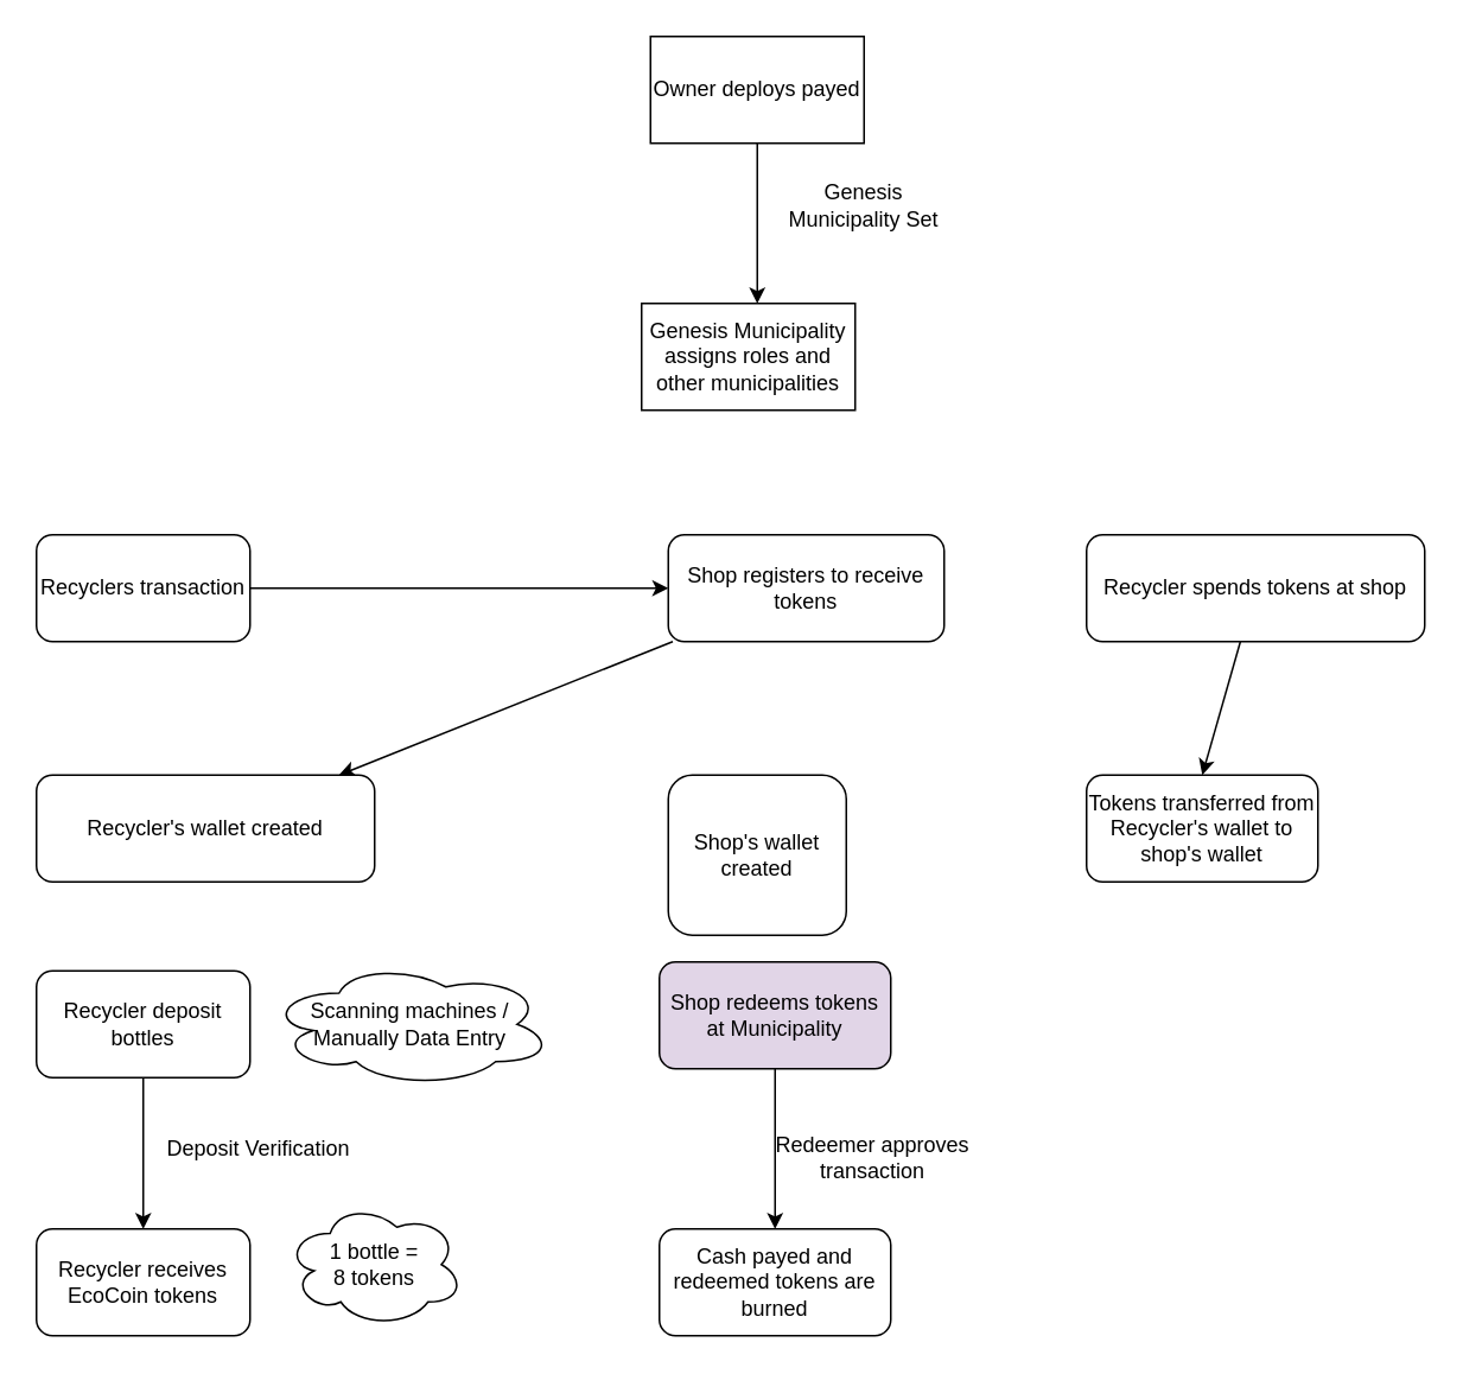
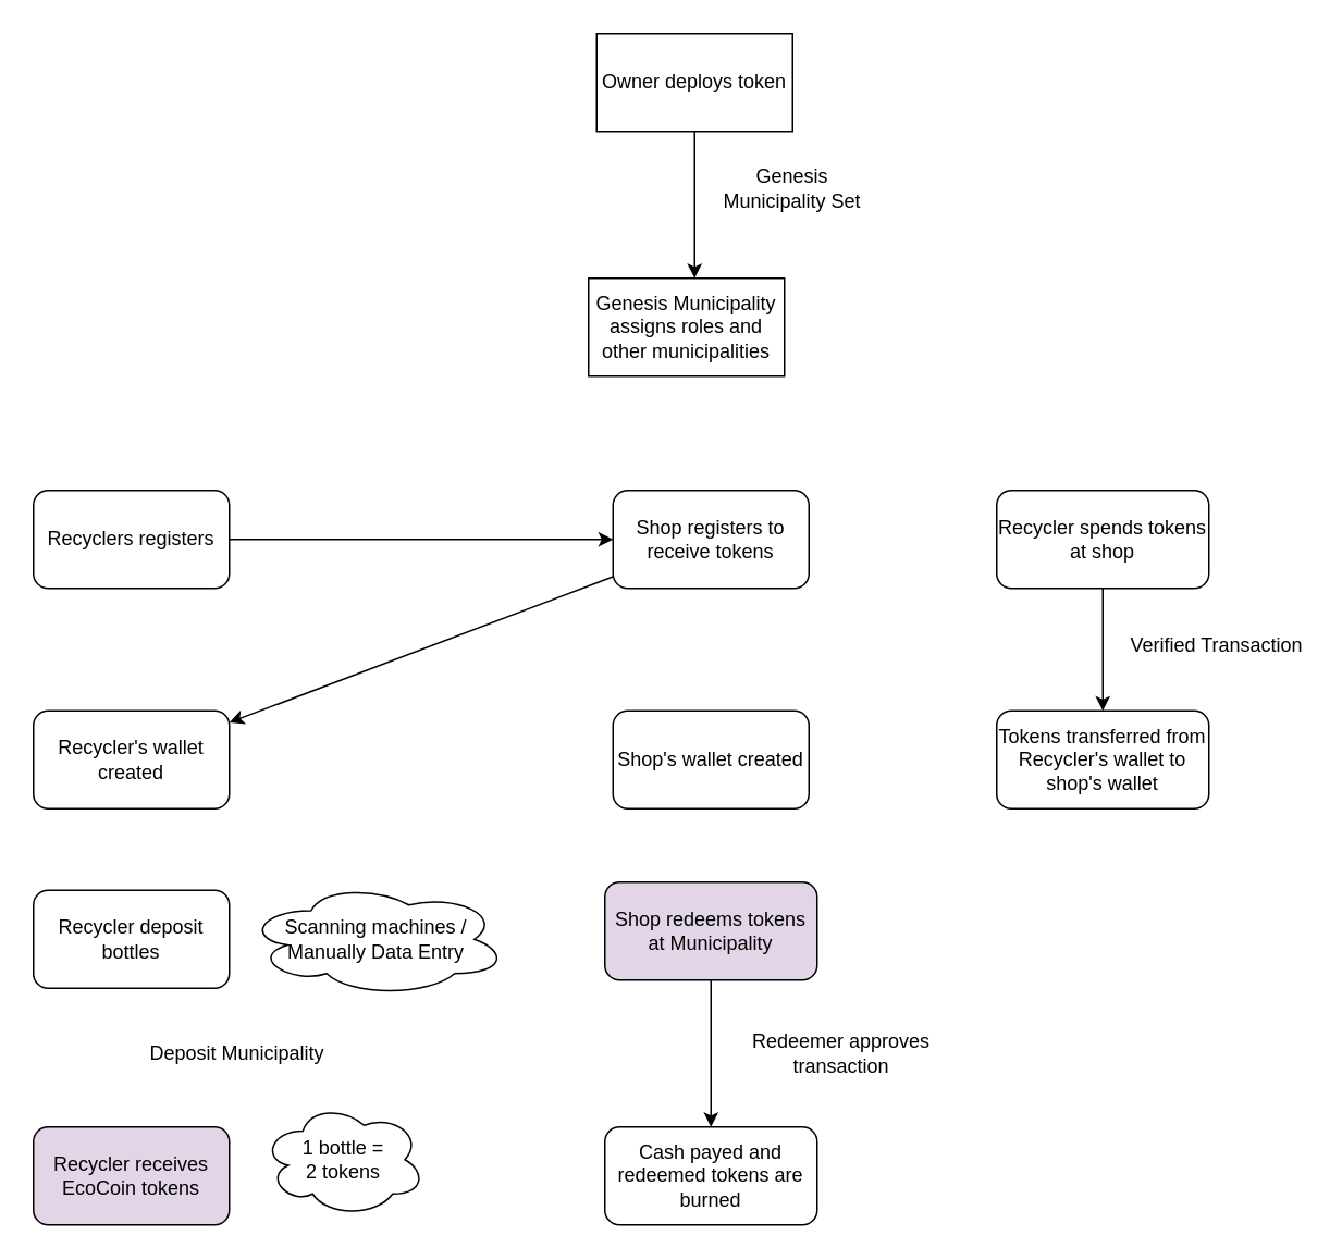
- <mxCell id="23" value="Owner deploys payed" style="rounded=0;whiteSpace=wrap;html=1;" vertex="1" parent="1"><mxGeometry x="365" y="20" width="120" height="60" as="geometry" /></mxCell>
+ <mxCell id="23" value="Owner deploys token" style="rounded=0;whiteSpace=wrap;html=1;" vertex="1" parent="1"><mxGeometry x="365" y="20" width="120" height="60" as="geometry" /></mxCell>
- <mxCell id="17" value="Recyclers transaction" style="rounded=1;whiteSpace=wrap;html=1;" parent="1" vertex="1"><mxGeometry x="20" y="300" width="120" height="60" as="geometry" /></mxCell>
+ <mxCell id="17" value="Recyclers registers" style="rounded=1;whiteSpace=wrap;html=1;" parent="1" vertex="1"><mxGeometry x="20" y="300" width="120" height="60" as="geometry" /></mxCell>
- <mxCell id="9" value="Shop registers to receive tokens" style="rounded=1;whiteSpace=wrap;html=1;" parent="1" vertex="1"><mxGeometry x="375" y="300" width="155" height="60" as="geometry" /></mxCell>
+ <mxCell id="9" value="Shop registers to receive tokens" style="rounded=1;whiteSpace=wrap;html=1;" parent="1" vertex="1"><mxGeometry x="375" y="300" width="120" height="60" as="geometry" /></mxCell>
- <mxCell id="7" value="Recycler spends tokens at shop" style="rounded=1;whiteSpace=wrap;html=1;" parent="1" vertex="1"><mxGeometry x="610" y="300" width="190" height="60" as="geometry" /></mxCell>
+ <mxCell id="7" value="Recycler spends tokens at shop" style="rounded=1;whiteSpace=wrap;html=1;" parent="1" vertex="1"><mxGeometry x="610" y="300" width="130" height="60" as="geometry" /></mxCell>
+ <mxCell id="15" value="Verified Transaction" style="text;html=1;strokeColor=none;fillColor=none;align=center;verticalAlign=middle;whiteSpace=wrap;rounded=0;" parent="1" vertex="1"><mxGeometry x="690" y="380" width="110" height="30" as="geometry" /></mxCell>
- <mxCell id="18" value="Recycler's wallet created" style="whiteSpace=wrap;html=1;rounded=1;" parent="1" vertex="1"><mxGeometry x="20" y="435" width="190" height="60" as="geometry" /></mxCell>
+ <mxCell id="18" value="Recycler's wallet created" style="whiteSpace=wrap;html=1;rounded=1;" parent="1" vertex="1"><mxGeometry x="20" y="435" width="120" height="60" as="geometry" /></mxCell>
- <mxCell id="19" value="Shop's wallet created" style="whiteSpace=wrap;html=1;rounded=1;" parent="1" vertex="1"><mxGeometry x="375" y="435" width="100" height="90" as="geometry" /></mxCell>
+ <mxCell id="19" value="Shop's wallet created" style="whiteSpace=wrap;html=1;rounded=1;" parent="1" vertex="1"><mxGeometry x="375" y="435" width="120" height="60" as="geometry" /></mxCell>
- <mxCell id="2" style="edgeStyle=orthogonalEdgeStyle;rounded=0;orthogonalLoop=1;jettySize=auto;html=1;" parent="1" source="3" target="4" edge="1"><mxGeometry relative="1" as="geometry" /></mxCell>
- <mxCell id="13" value="Deposit Verification" style="text;html=1;strokeColor=none;fillColor=none;align=center;verticalAlign=middle;whiteSpace=wrap;rounded=0;" parent="1" vertex="1"><mxGeometry x="90" y="630" width="110" height="30" as="geometry" /></mxCell>
+ <mxCell id="13" value="Deposit Municipality" style="text;html=1;strokeColor=none;fillColor=none;align=center;verticalAlign=middle;whiteSpace=wrap;rounded=0;" parent="1" vertex="1"><mxGeometry x="90" y="630" width="110" height="30" as="geometry" /></mxCell>
- <mxCell id="20" value="Redeemer approves transaction" style="text;html=1;strokeColor=none;fillColor=none;align=center;verticalAlign=middle;whiteSpace=wrap;rounded=0;" parent="1" vertex="1"><mxGeometry x="420" y="635" width="140" height="30" as="geometry" /></mxCell>
+ <mxCell id="20" value="Redeemer approves transaction" style="text;html=1;strokeColor=none;fillColor=none;align=center;verticalAlign=middle;whiteSpace=wrap;rounded=0;" parent="1" vertex="1"><mxGeometry x="445" y="630" width="140" height="30" as="geometry" /></mxCell>
- <mxCell id="12" value="1 bottle = &lt;br&gt;8 tokens" style="ellipse;shape=cloud;whiteSpace=wrap;html=1;" parent="1" vertex="1"><mxGeometry x="160" y="675" width="100" height="70" as="geometry" /></mxCell>
+ <mxCell id="12" value="1 bottle = &lt;br&gt;2 tokens" style="ellipse;shape=cloud;whiteSpace=wrap;html=1;" parent="1" vertex="1"><mxGeometry x="160" y="675" width="100" height="70" as="geometry" /></mxCell>
- <mxCell id="4" value="Recycler receives EcoCoin tokens" style="rounded=1;whiteSpace=wrap;html=1;" parent="1" vertex="1"><mxGeometry x="20" y="690" width="120" height="60" as="geometry" /></mxCell>
+ <mxCell id="4" value="Recycler receives EcoCoin tokens" style="rounded=1;whiteSpace=wrap;html=1;fillColor=#e1d5e7;" parent="1" vertex="1"><mxGeometry x="20" y="690" width="120" height="60" as="geometry" /></mxCell>
